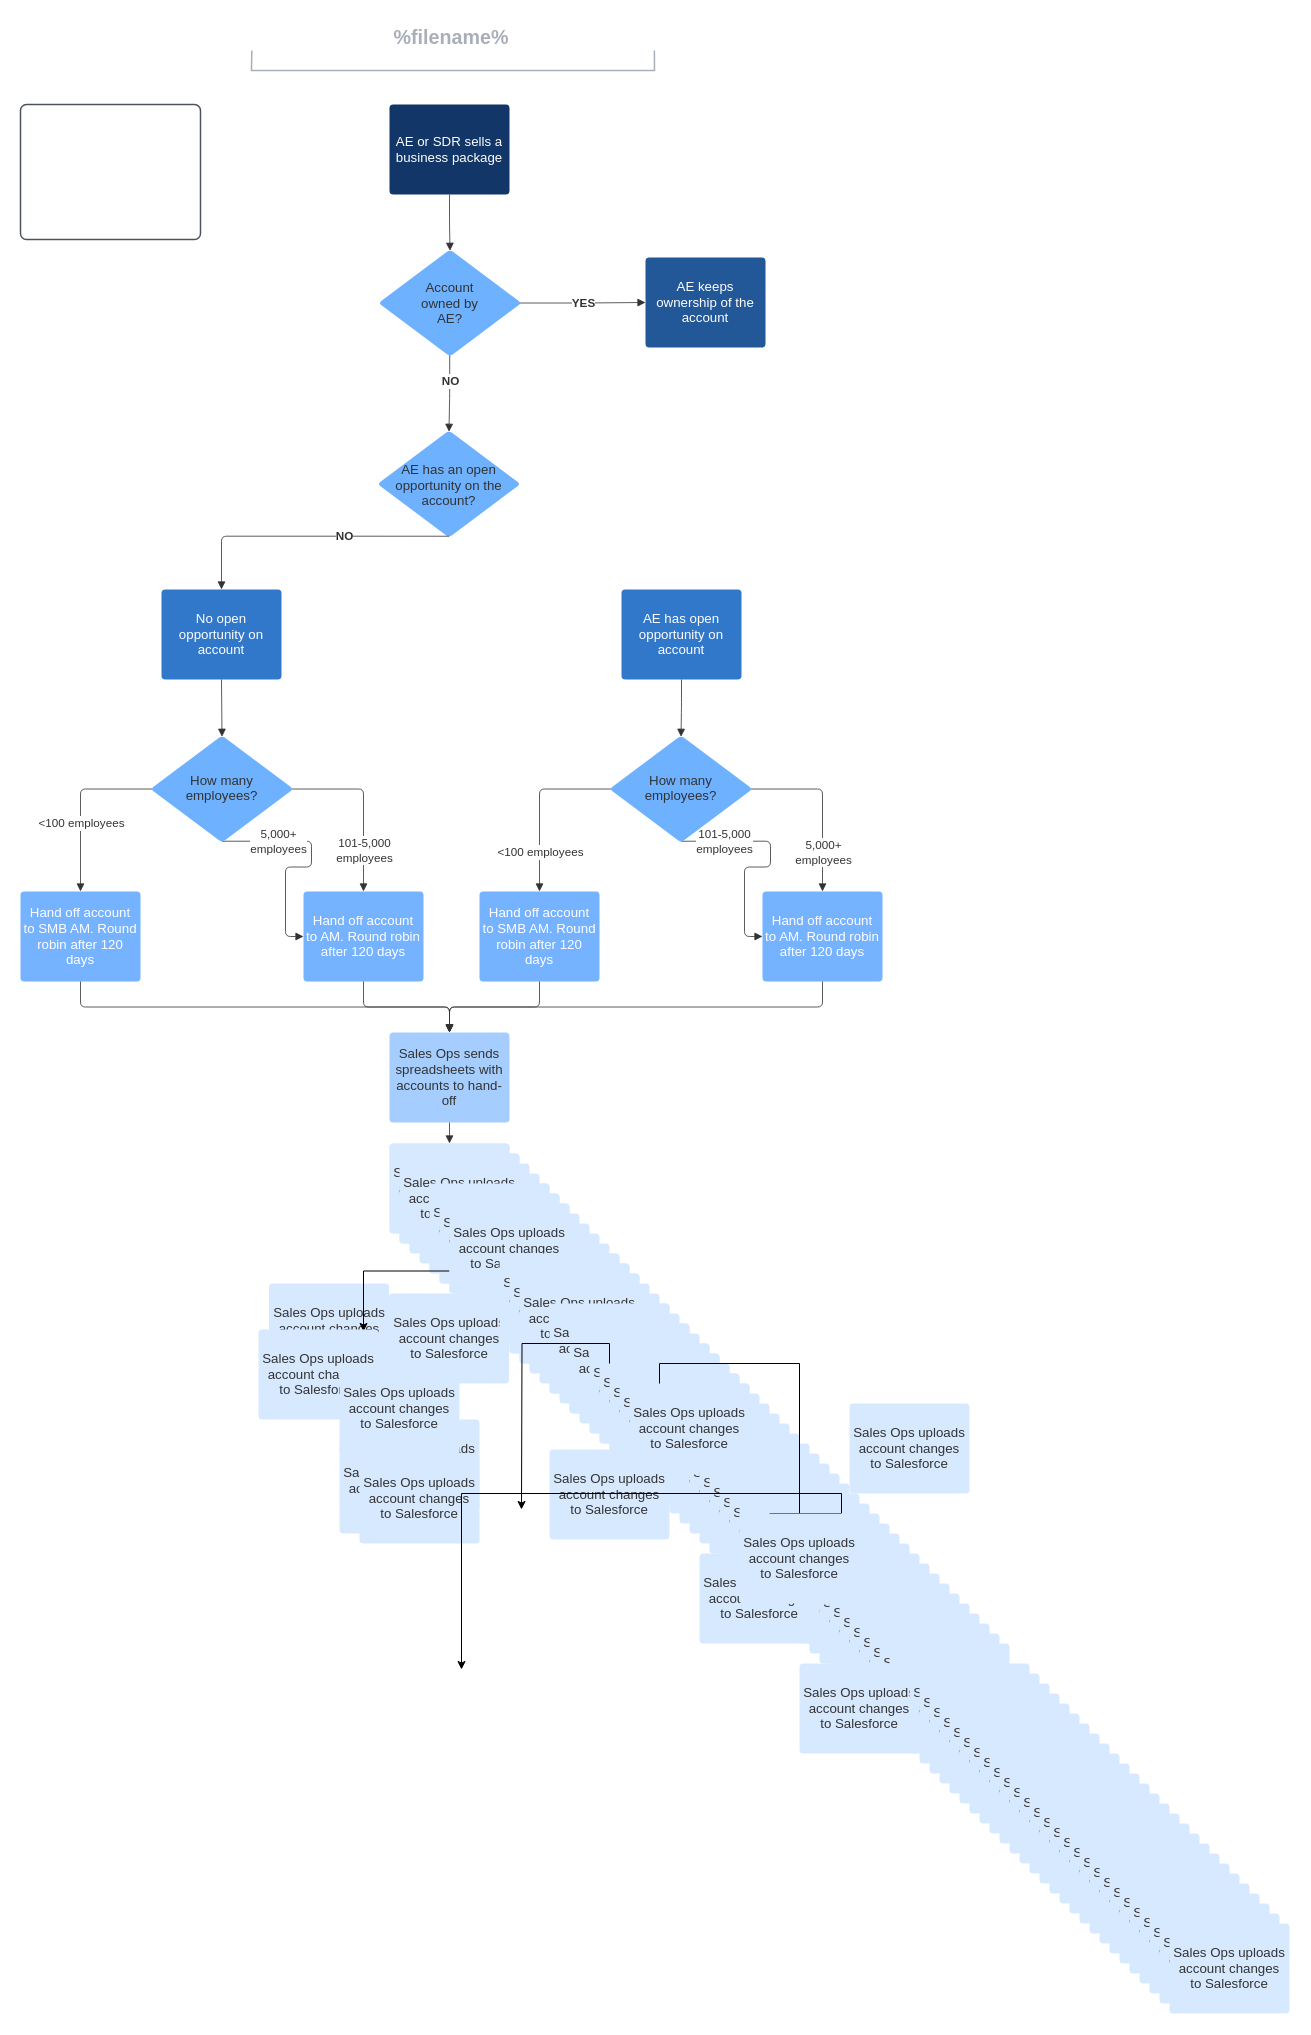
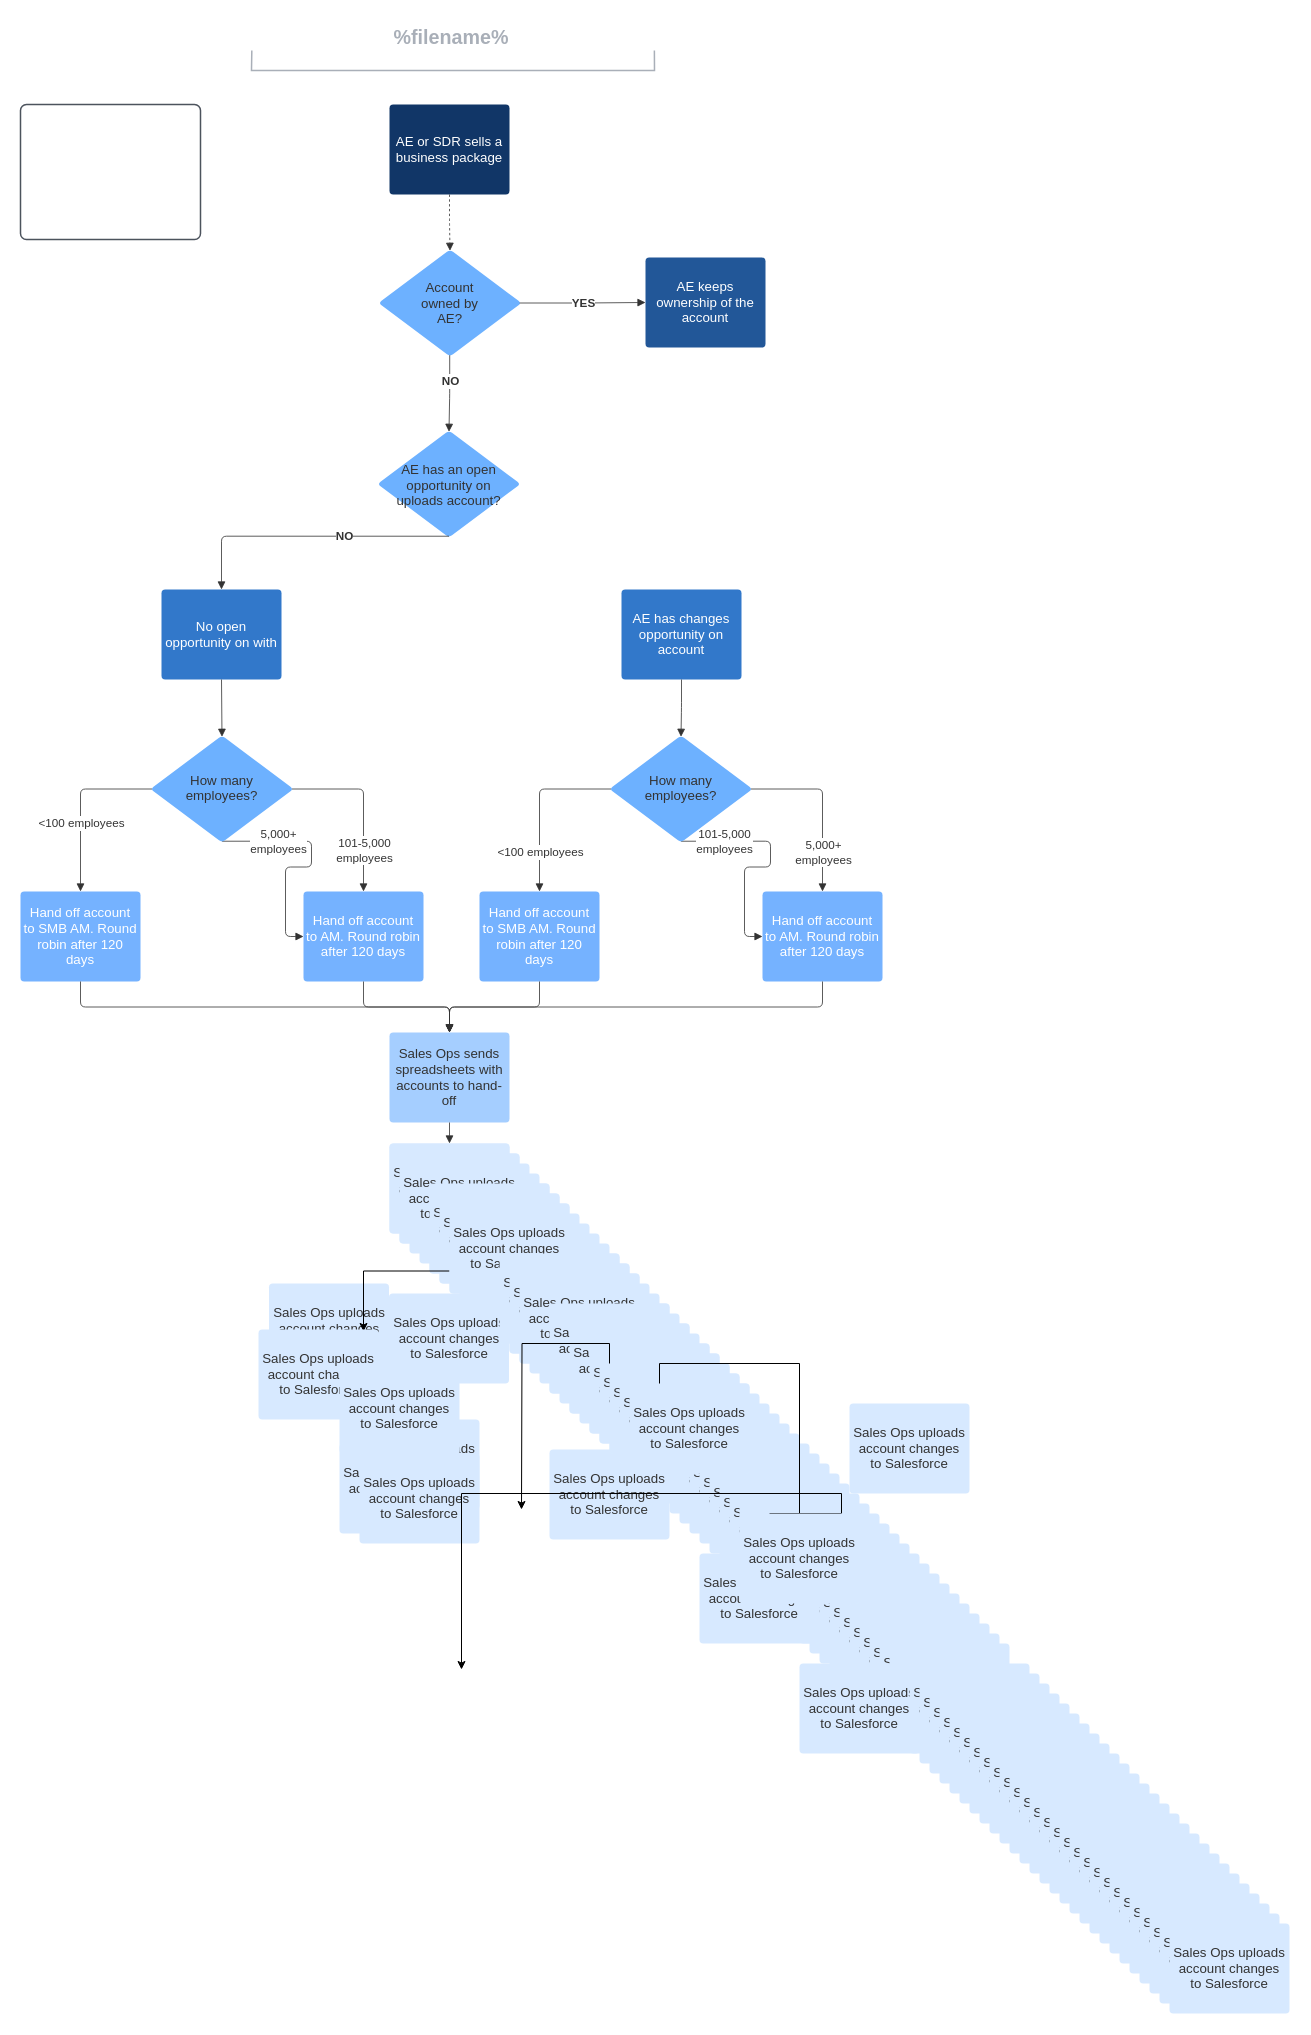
- <mxCell id="6" value="" style="html=1;jettySize=18;whiteSpace=wrap;fontSize=13;fontFamily=Helvetica;strokeColor=#333333;strokeOpacity=100;strokeWidth=0.8;rounded=1;arcSize=10;edgeStyle=orthogonalEdgeStyle;startArrow=none;endArrow=block;endFill=1;exitX=0.5;exitY=1;exitPerimeter=0;entryX=0.5;entryY=0.012;entryPerimeter=0;lucidId=PxKqkjNPUMNQ;" edge="1" parent="1" source="5" target="7"><mxGeometry width="100" height="100" relative="1" as="geometry"><Array as="points" /></mxGeometry></mxCell>
+ <mxCell id="6" value="" style="html=1;jettySize=18;whiteSpace=wrap;fontSize=13;fontFamily=Helvetica;strokeColor=#333333;strokeOpacity=100;strokeWidth=0.8;rounded=1;arcSize=10;edgeStyle=orthogonalEdgeStyle;startArrow=none;endArrow=block;endFill=1;exitX=0.5;exitY=1;exitPerimeter=0;entryX=0.5;entryY=0.012;entryPerimeter=0;lucidId=PxKqkjNPUMNQ;dashed=1;" edge="1" parent="1" source="5" target="7"><mxGeometry width="100" height="100" relative="1" as="geometry"><Array as="points" /></mxGeometry></mxCell>
- <mxCell id="38" value="AE has an open opportunity on the account?" style="html=1;overflow=block;blockSpacing=1;whiteSpace=wrap;rhombus;fontSize=13.3;fontColor=#333333;align=center;spacingLeft=8.8;spacingRight=8.8;spacingTop=2.5;spacing=3.8;strokeOpacity=0;fillOpacity=100;rounded=1;absoluteArcSize=1;arcSize=7.5;fillColor=#6db1ff;strokeWidth=3;lucidId=PxKqj4fkHjEz;" vertex="1" parent="1"><mxGeometry x="377" y="430" width="143" height="107" as="geometry" /></mxCell>
+ <mxCell id="38" value="AE has an open opportunity on uploads account?" style="html=1;overflow=block;blockSpacing=1;whiteSpace=wrap;rhombus;fontSize=13.3;fontColor=#333333;align=center;spacingLeft=8.8;spacingRight=8.8;spacingTop=2.5;spacing=3.8;strokeOpacity=0;fillOpacity=100;rounded=1;absoluteArcSize=1;arcSize=7.5;fillColor=#6db1ff;strokeWidth=3;lucidId=PxKqj4fkHjEz;" vertex="1" parent="1"><mxGeometry x="377" y="430" width="143" height="107" as="geometry" /></mxCell>
- <mxCell id="14" value="No open opportunity on account" style="html=1;overflow=block;blockSpacing=1;whiteSpace=wrap;fontSize=13.3;fontFamily=Helvetica;fontColor=#ffffff;spacing=3.8;strokeOpacity=0;fillOpacity=100;rounded=1;absoluteArcSize=1;arcSize=7.5;fillColor=#3278ca;strokeWidth=2.3;lucidId=PxKqhSESo~oD;" vertex="1" parent="1"><mxGeometry x="161" y="589" width="120" height="90" as="geometry" /></mxCell>
+ <mxCell id="14" value="No open opportunity on with" style="html=1;overflow=block;blockSpacing=1;whiteSpace=wrap;fontSize=13.3;fontFamily=Helvetica;fontColor=#ffffff;spacing=3.8;strokeOpacity=0;fillOpacity=100;rounded=1;absoluteArcSize=1;arcSize=7.5;fillColor=#3278ca;strokeWidth=2.3;lucidId=PxKqhSESo~oD;" vertex="1" parent="1"><mxGeometry x="161" y="589" width="120" height="90" as="geometry" /></mxCell>
- <mxCell id="11" value="AE has open opportunity on account" style="html=1;overflow=block;blockSpacing=1;whiteSpace=wrap;fontSize=13.3;fontFamily=Helvetica;fontColor=#ffffff;spacing=3.8;strokeOpacity=0;fillOpacity=100;rounded=1;absoluteArcSize=1;arcSize=7.5;fillColor=#3278ca;strokeWidth=1.5;lucidId=PxKq1rBn.NHg;" vertex="1" parent="1"><mxGeometry x="621" y="589" width="120" height="90" as="geometry" /></mxCell>
+ <mxCell id="11" value="AE has changes opportunity on account" style="html=1;overflow=block;blockSpacing=1;whiteSpace=wrap;fontSize=13.3;fontFamily=Helvetica;fontColor=#ffffff;spacing=3.8;strokeOpacity=0;fillOpacity=100;rounded=1;absoluteArcSize=1;arcSize=7.5;fillColor=#3278ca;strokeWidth=1.5;lucidId=PxKq1rBn.NHg;" vertex="1" parent="1"><mxGeometry x="621" y="589" width="120" height="90" as="geometry" /></mxCell>
